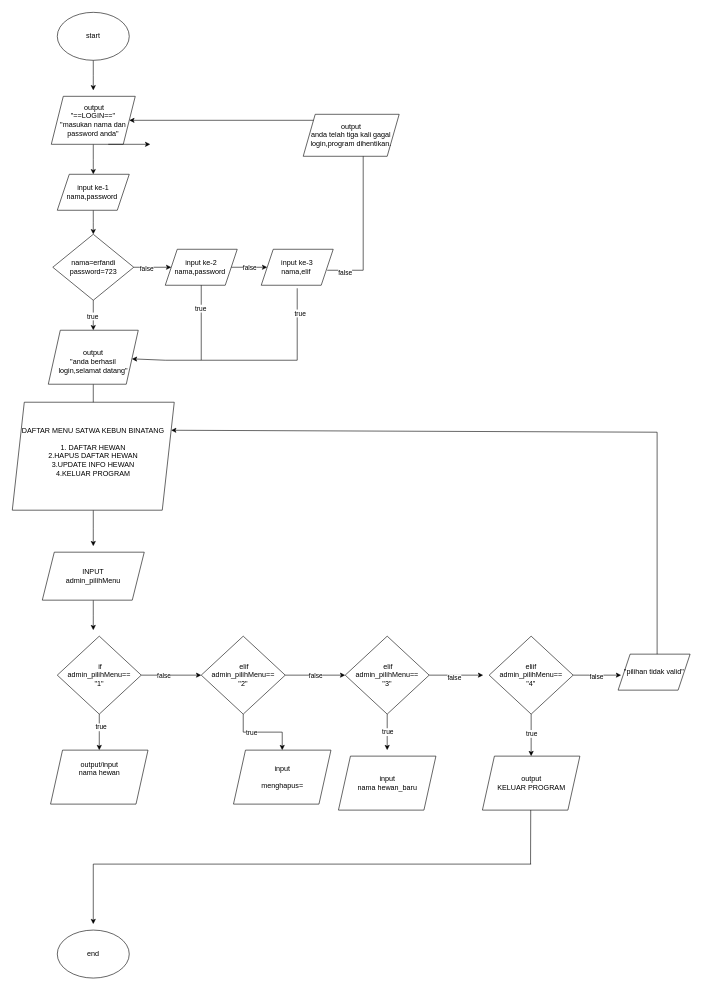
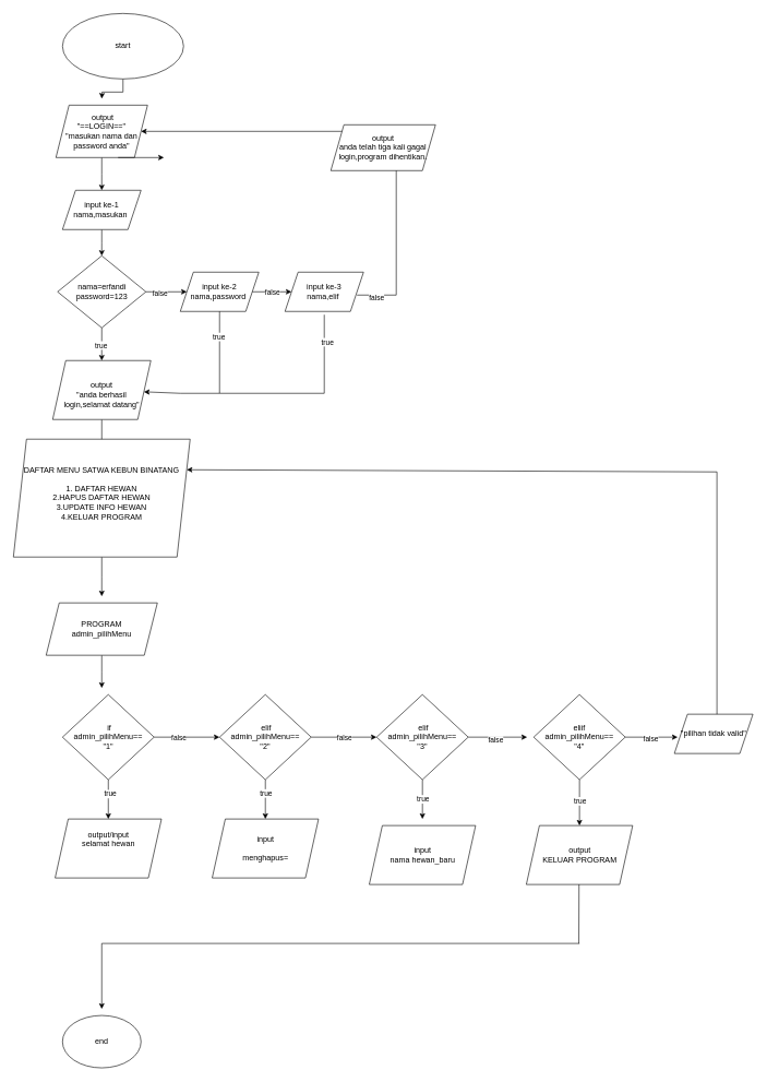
- <mxCell id="3" value="start" style="ellipse;whiteSpace=wrap;html=1;" parent="1" vertex="1"><mxGeometry x="95" y="20" width="120" height="80" as="geometry" /></mxCell>
+ <mxCell id="3" value="start" style="ellipse;whiteSpace=wrap;html=1;" parent="1" vertex="1"><mxGeometry x="95" y="20" width="185" height="100" as="geometry" /></mxCell>
- <mxCell id="8" value="input ke-1&lt;div&gt;nama,password&amp;nbsp;&lt;/div&gt;" style="shape=parallelogram;perimeter=parallelogramPerimeter;whiteSpace=wrap;html=1;fixedSize=1;" parent="1" vertex="1"><mxGeometry x="95" y="290" width="120" height="60" as="geometry" /></mxCell>
+ <mxCell id="8" value="input ke-1&lt;div&gt;nama,masukan&amp;nbsp;&lt;/div&gt;" style="shape=parallelogram;perimeter=parallelogramPerimeter;whiteSpace=wrap;html=1;fixedSize=1;" parent="1" vertex="1"><mxGeometry x="95" y="290" width="120" height="60" as="geometry" /></mxCell>
- <mxCell id="15" value="nama=erfandi&lt;div&gt;password=723&lt;/div&gt;" style="rhombus;whiteSpace=wrap;html=1;" parent="1" vertex="1"><mxGeometry x="87.5" y="390" width="135" height="110" as="geometry" /></mxCell>
+ <mxCell id="15" value="nama=erfandi&lt;div&gt;password=123&lt;/div&gt;" style="rhombus;whiteSpace=wrap;html=1;" parent="1" vertex="1"><mxGeometry x="87.5" y="390" width="135" height="110" as="geometry" /></mxCell>
- <mxCell id="34" value="INPUT&lt;div&gt;admin_pilihMenu&lt;/div&gt;" style="shape=parallelogram;perimeter=parallelogramPerimeter;whiteSpace=wrap;html=1;fixedSize=1;" parent="1" vertex="1"><mxGeometry x="70" y="920" width="170" height="80" as="geometry" /></mxCell>
+ <mxCell id="34" value="PROGRAM&lt;div&gt;admin_pilihMenu&lt;/div&gt;" style="shape=parallelogram;perimeter=parallelogramPerimeter;whiteSpace=wrap;html=1;fixedSize=1;" parent="1" vertex="1"><mxGeometry x="70" y="920" width="170" height="80" as="geometry" /></mxCell>
- <mxCell id="40" value="output/input&lt;br&gt;&lt;div&gt;nama hewan&lt;/div&gt;&lt;div&gt;&lt;br&gt;&lt;/div&gt;&lt;div&gt;&lt;br&gt;&lt;/div&gt;" style="shape=parallelogram;perimeter=parallelogramPerimeter;whiteSpace=wrap;html=1;fixedSize=1;" parent="1" vertex="1"><mxGeometry x="83.75" y="1250" width="162.5" height="90" as="geometry" /></mxCell>
+ <mxCell id="40" value="output/input&lt;br&gt;&lt;div&gt;selamat hewan&lt;/div&gt;&lt;div&gt;&lt;br&gt;&lt;/div&gt;&lt;div&gt;&lt;br&gt;&lt;/div&gt;" style="shape=parallelogram;perimeter=parallelogramPerimeter;whiteSpace=wrap;html=1;fixedSize=1;" parent="1" vertex="1"><mxGeometry x="83.75" y="1250" width="162.5" height="90" as="geometry" /></mxCell>
- <mxCell id="46" value="input&lt;div&gt;&lt;br&gt;&lt;/div&gt;&lt;div&gt;menghapus=&lt;/div&gt;" style="shape=parallelogram;perimeter=parallelogramPerimeter;whiteSpace=wrap;html=1;fixedSize=1;" parent="1" vertex="1"><mxGeometry x="388.75" y="1250" width="162.5" height="90" as="geometry" /></mxCell>
+ <mxCell id="46" value="input&lt;div&gt;&lt;br&gt;&lt;/div&gt;&lt;div&gt;menghapus=&lt;/div&gt;" style="shape=parallelogram;perimeter=parallelogramPerimeter;whiteSpace=wrap;html=1;fixedSize=1;" parent="1" vertex="1"><mxGeometry x="323.75" y="1250" width="162.5" height="90" as="geometry" /></mxCell>
